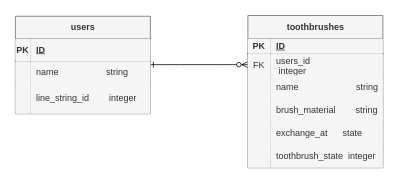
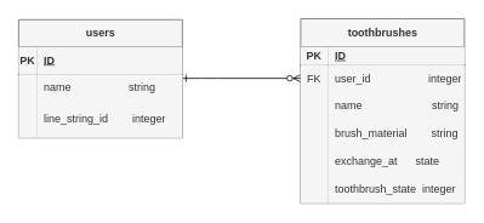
- <mxCell id="19" value="users_id&amp;nbsp; &amp;nbsp; &amp;nbsp; &amp;nbsp; &amp;nbsp; &amp;nbsp; &amp;nbsp; &amp;nbsp; &amp;nbsp; &amp;nbsp;integer" style="shape=partialRectangle;connectable=0;fillColor=#f5f5f5;top=0;left=0;bottom=0;right=0;align=left;spacingLeft=6;overflow=hidden;whiteSpace=wrap;html=1;fontColor=#333333;strokeColor=#666666;" parent="17" vertex="1"><mxGeometry x="30" width="150" height="30" as="geometry"><mxRectangle width="150" height="30" as="alternateBounds" /></mxGeometry></mxCell>
+ <mxCell id="19" value="user_id&amp;nbsp; &amp;nbsp; &amp;nbsp; &amp;nbsp; &amp;nbsp; &amp;nbsp; &amp;nbsp; &amp;nbsp; &amp;nbsp; &amp;nbsp;integer" style="shape=partialRectangle;connectable=0;fillColor=#f5f5f5;top=0;left=0;bottom=0;right=0;align=left;spacingLeft=6;overflow=hidden;whiteSpace=wrap;html=1;fontColor=#333333;strokeColor=#666666;" parent="17" vertex="1"><mxGeometry x="30" width="150" height="30" as="geometry"><mxRectangle width="150" height="30" as="alternateBounds" /></mxGeometry></mxCell>
